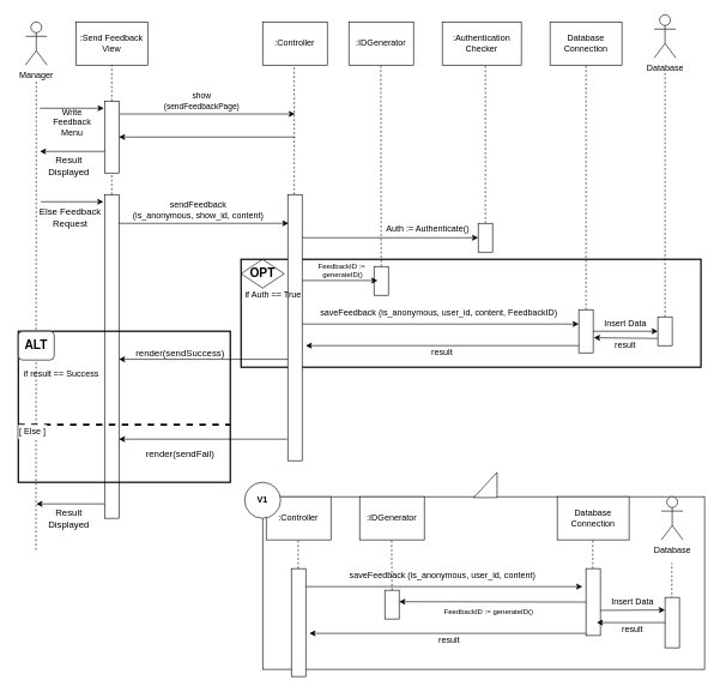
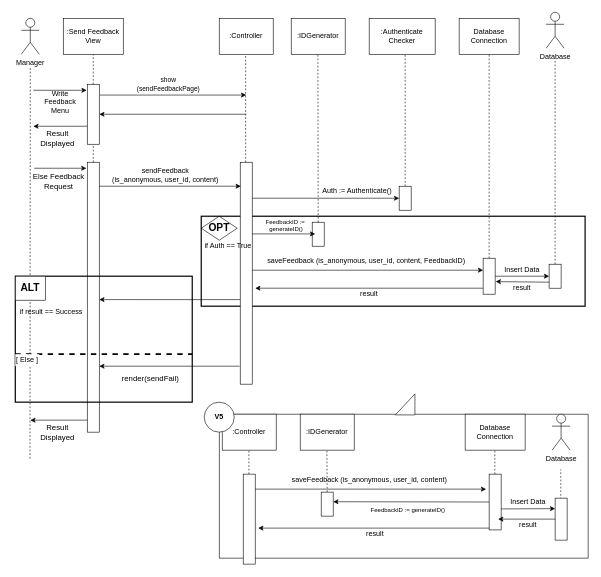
- <mxCell id="32" value=":Authentication&lt;br&gt;Checker" style="rounded=0;whiteSpace=wrap;html=1;" vertex="1" parent="1"><mxGeometry x="615" y="30" width="110" height="60" as="geometry" /></mxCell>
+ <mxCell id="32" value=":Authenticate&lt;br&gt;Checker" style="rounded=0;whiteSpace=wrap;html=1;" vertex="1" parent="1"><mxGeometry x="615" y="30" width="110" height="60" as="geometry" /></mxCell>
- <mxCell id="26" value="sendFeedback&lt;br&gt;(is_anonymous, show_id, content)" style="text;html=1;align=center;verticalAlign=middle;resizable=0;points=[];autosize=1;strokeColor=none;fillColor=#FFFFFF;" vertex="1" parent="1"><mxGeometry x="180" y="277" width="190" height="30" as="geometry" /></mxCell>
+ <mxCell id="26" value="sendFeedback&lt;br&gt;(is_anonymous, user_id, content)" style="text;html=1;align=center;verticalAlign=middle;resizable=0;points=[];autosize=1;strokeColor=none;fillColor=#FFFFFF;" vertex="1" parent="1"><mxGeometry x="180" y="277" width="190" height="30" as="geometry" /></mxCell>
- <mxCell id="60" value="&lt;span style=&quot;font-size: 17px&quot;&gt;&lt;b&gt;ALT&lt;/b&gt;&lt;/span&gt;" style="whiteSpace=wrap;html=1;rounded=1;" vertex="1" parent="1"><mxGeometry x="25" y="460" width="50" height="40" as="geometry" /></mxCell>
+ <mxCell id="60" value="&lt;span style=&quot;font-size: 17px&quot;&gt;&lt;b&gt;ALT&lt;/b&gt;&lt;/span&gt;" style="rounded=0;whiteSpace=wrap;html=1;" vertex="1" parent="1"><mxGeometry x="25" y="460" width="50" height="40" as="geometry" /></mxCell>
- <mxCell id="56" value="&lt;font style=&quot;font-size: 13px&quot;&gt;render(sendSuccess)&lt;/font&gt;" style="text;html=1;align=center;verticalAlign=middle;resizable=0;points=[];autosize=1;strokeColor=none;fontSize=13;" vertex="1" parent="1"><mxGeometry x="180" y="480" width="140" height="20" as="geometry" /></mxCell>
- <mxCell id="65" value="&lt;b&gt;V1&lt;/b&gt;" style="ellipse;whiteSpace=wrap;html=1;" vertex="1" parent="1"><mxGeometry x="340" y="670" width="50" height="50" as="geometry" /></mxCell>
+ <mxCell id="65" value="&lt;b&gt;V5&lt;/b&gt;" style="ellipse;whiteSpace=wrap;html=1;" vertex="1" parent="1"><mxGeometry x="340" y="670" width="50" height="50" as="geometry" /></mxCell>
